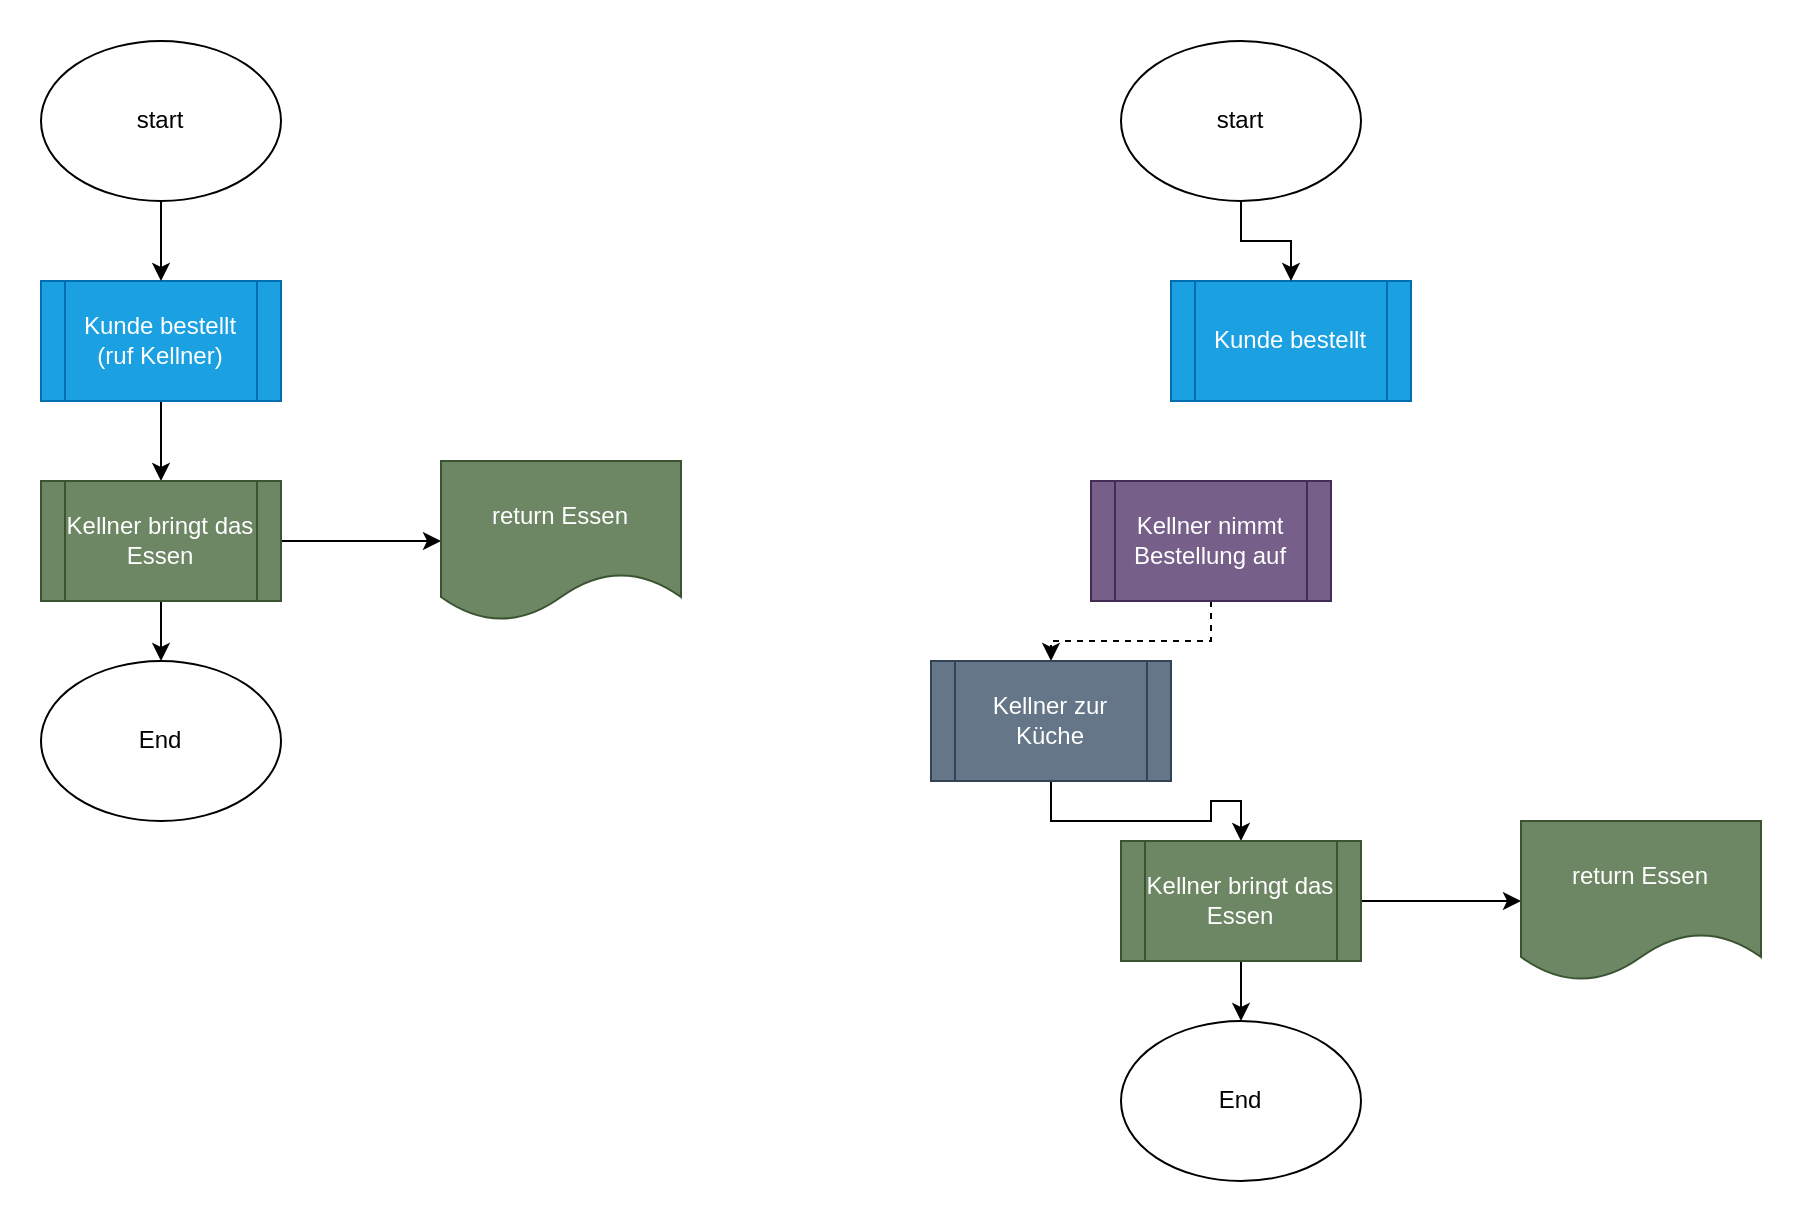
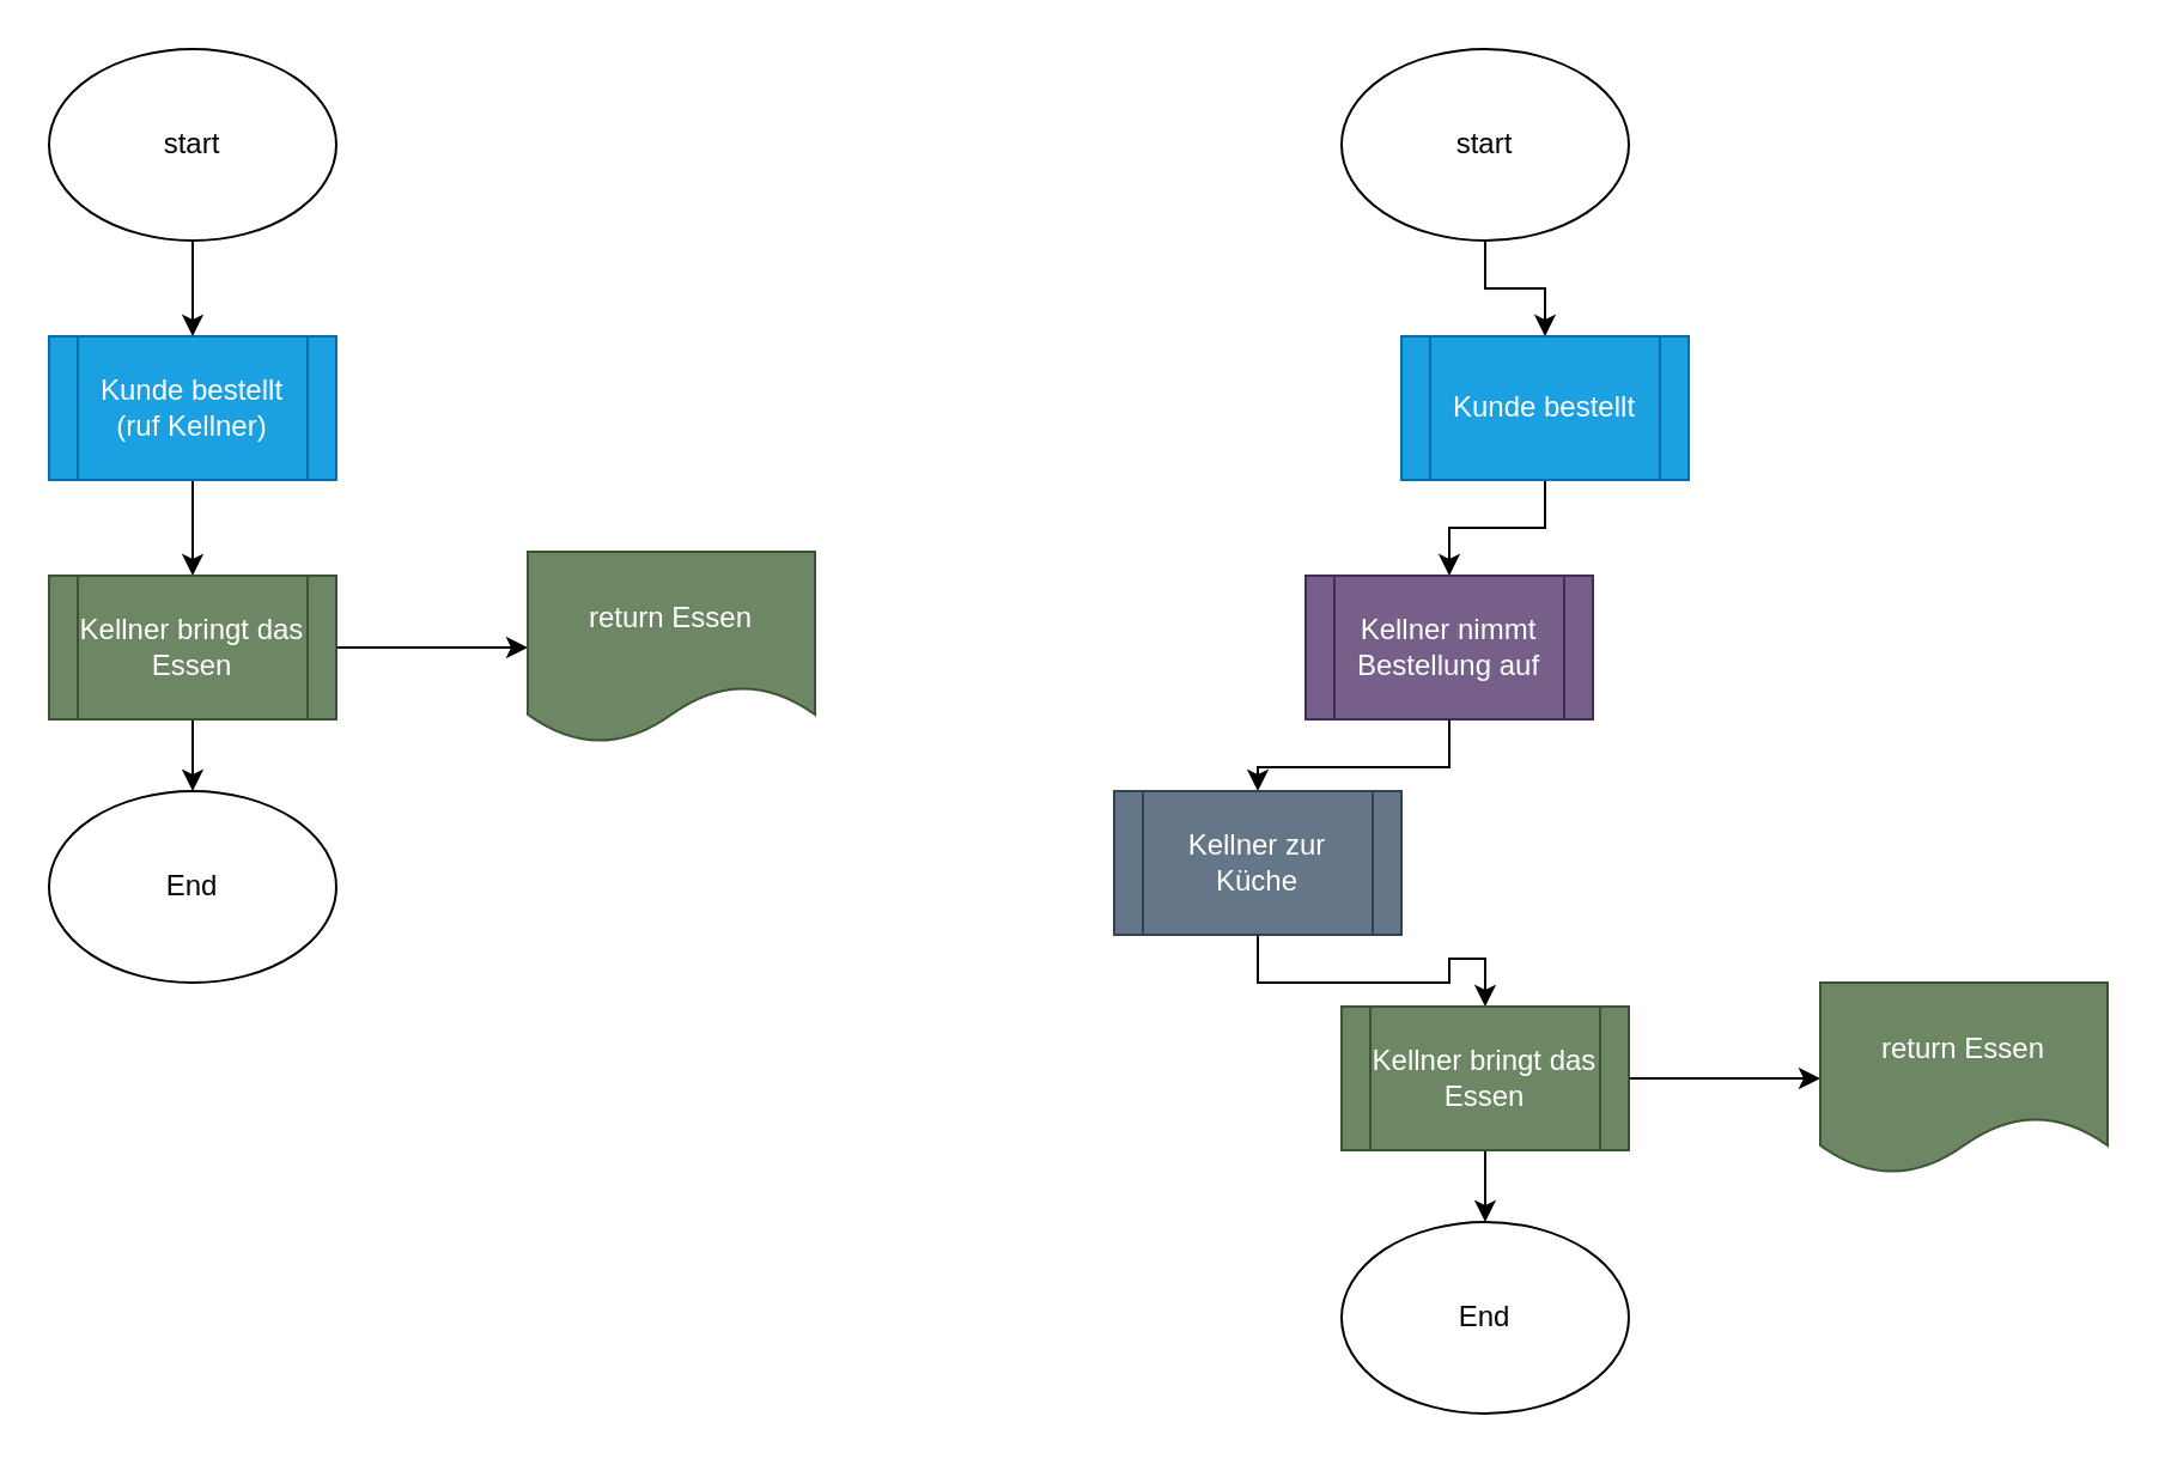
+ <mxCell id="2" value="" style="edgeStyle=orthogonalEdgeStyle;rounded=0;orthogonalLoop=1;jettySize=auto;html=1;" edge="1" parent="1" source="3" target="5"><mxGeometry relative="1" as="geometry" /></mxCell>
- <mxCell id="4" value="" style="edgeStyle=orthogonalEdgeStyle;rounded=0;orthogonalLoop=1;jettySize=auto;html=1;dashed=1;" edge="1" parent="1" source="5" target="7"><mxGeometry relative="1" as="geometry" /></mxCell>
+ <mxCell id="4" value="" style="edgeStyle=orthogonalEdgeStyle;rounded=0;orthogonalLoop=1;jettySize=auto;html=1;" edge="1" parent="1" source="5" target="7"><mxGeometry relative="1" as="geometry" /></mxCell>
